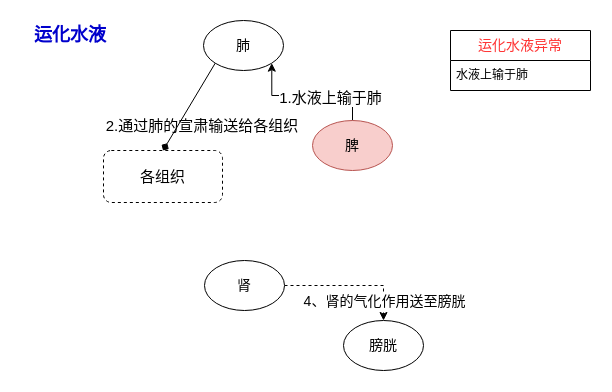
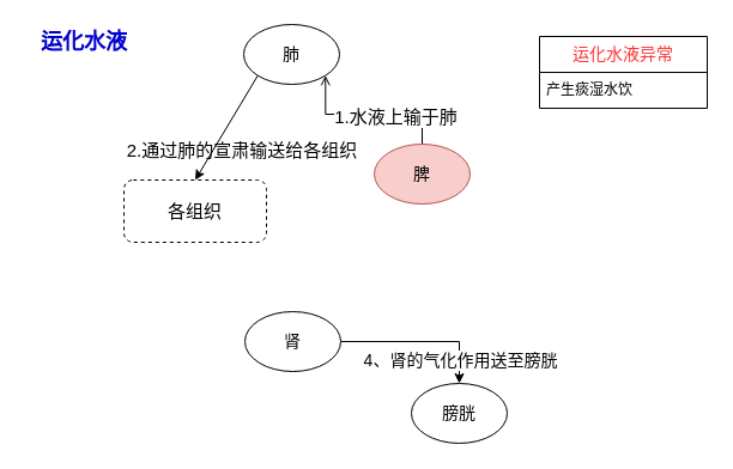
- <mxCell id="3" style="edgeStyle=orthogonalEdgeStyle;rounded=0;orthogonalLoop=1;jettySize=auto;html=1;exitX=0.5;exitY=0;exitDx=0;exitDy=0;entryX=1;entryY=1;entryDx=0;entryDy=0;" edge="1" parent="1" source="5" target="6"><mxGeometry relative="1" as="geometry" /></mxCell>
+ <mxCell id="3" style="edgeStyle=orthogonalEdgeStyle;rounded=0;orthogonalLoop=1;jettySize=auto;html=1;exitX=0.5;exitY=0;exitDx=0;exitDy=0;entryX=1;entryY=1;entryDx=0;entryDy=0;endArrow=open;" edge="1" parent="1" source="5" target="6"><mxGeometry relative="1" as="geometry" /></mxCell>
- <mxCell id="15" value="水液上输于肺" style="text;strokeColor=none;fillColor=none;align=left;verticalAlign=middle;spacingLeft=4;spacingRight=4;overflow=hidden;points=[[0,0.5],[1,0.5]];portConstraint=eastwest;rotatable=0;whiteSpace=wrap;html=1;" vertex="1" parent="14"><mxGeometry y="30" width="140" height="30" as="geometry" /></mxCell>
+ <mxCell id="15" value="产生痰湿水饮" style="text;strokeColor=none;fillColor=none;align=left;verticalAlign=middle;spacingLeft=4;spacingRight=4;overflow=hidden;points=[[0,0.5],[1,0.5]];portConstraint=eastwest;rotatable=0;whiteSpace=wrap;html=1;" vertex="1" parent="14"><mxGeometry y="30" width="140" height="30" as="geometry" /></mxCell>
- <mxCell id="11" value="" style="endArrow=diamond;html=1;rounded=0;entryX=0.5;entryY=0;entryDx=0;entryDy=0;exitX=0;exitY=1;exitDx=0;exitDy=0;" edge="1" parent="1" source="6" target="2"><mxGeometry width="50" height="50" relative="1" as="geometry"><mxPoint x="112" y="100" as="sourcePoint" /><mxPoint x="188" y="209" as="targetPoint" /></mxGeometry></mxCell>
+ <mxCell id="11" value="" style="endArrow=classic;html=1;rounded=0;entryX=0.5;entryY=0;entryDx=0;entryDy=0;exitX=0;exitY=1;exitDx=0;exitDy=0;" edge="1" parent="1" source="6" target="2"><mxGeometry width="50" height="50" relative="1" as="geometry"><mxPoint x="112" y="100" as="sourcePoint" /><mxPoint x="188" y="209" as="targetPoint" /></mxGeometry></mxCell>
- <mxCell id="7" style="edgeStyle=orthogonalEdgeStyle;rounded=0;orthogonalLoop=1;jettySize=auto;html=1;exitX=1;exitY=0.5;exitDx=0;exitDy=0;entryX=0.5;entryY=0;entryDx=0;entryDy=0;dashed=1;" edge="1" parent="1" source="9" target="10"><mxGeometry relative="1" as="geometry" /></mxCell>
+ <mxCell id="7" style="edgeStyle=orthogonalEdgeStyle;rounded=0;orthogonalLoop=1;jettySize=auto;html=1;exitX=1;exitY=0.5;exitDx=0;exitDy=0;entryX=0.5;entryY=0;entryDx=0;entryDy=0;" edge="1" parent="1" source="9" target="10"><mxGeometry relative="1" as="geometry" /></mxCell>
